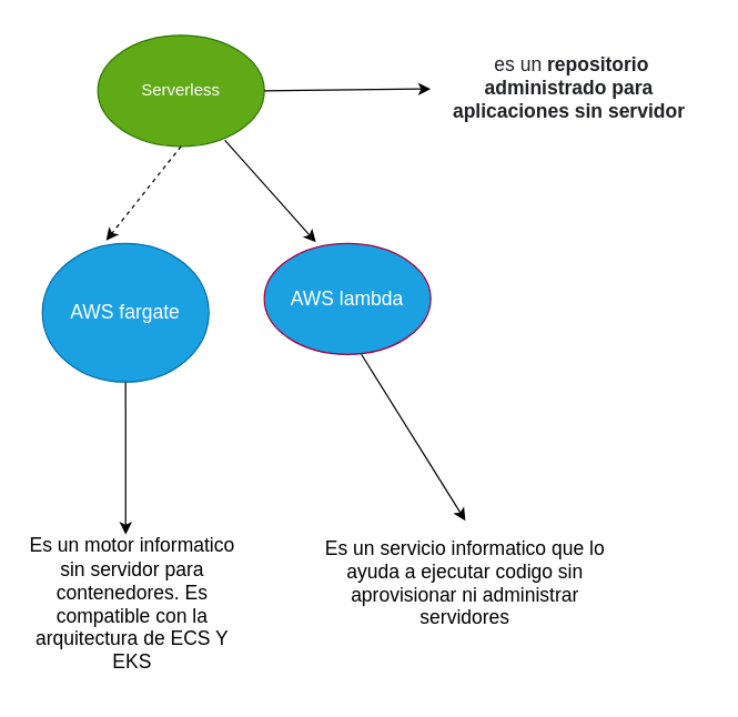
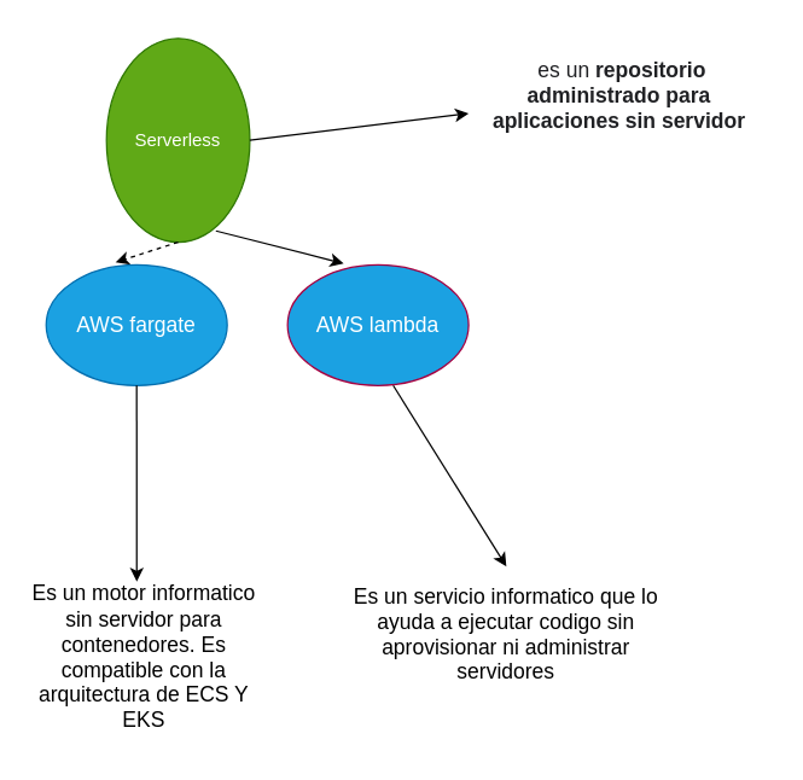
- <mxCell id="2" value="Serverless&lt;br&gt;" style="ellipse;whiteSpace=wrap;html=1;fillColor=#60a917;fontColor=#ffffff;strokeColor=#2D7600;" vertex="1" parent="1"><mxGeometry x="70" y="25" width="120" height="80" as="geometry" /></mxCell>
+ <mxCell id="2" value="Serverless&lt;br&gt;" style="ellipse;whiteSpace=wrap;html=1;fillColor=#60a917;fontColor=#ffffff;strokeColor=#2D7600;" vertex="1" parent="1"><mxGeometry x="70" y="25" width="95" height="135" as="geometry" /></mxCell>
- <mxCell id="6" value="AWS fargate" style="ellipse;whiteSpace=wrap;html=1;fontSize=14;fillColor=#1ba1e2;fontColor=#ffffff;strokeColor=#006EAF;" vertex="1" parent="1"><mxGeometry x="30" y="175" width="120" height="100" as="geometry" /></mxCell>
+ <mxCell id="6" value="AWS fargate" style="ellipse;whiteSpace=wrap;html=1;fontSize=14;fillColor=#1ba1e2;fontColor=#ffffff;strokeColor=#006EAF;" vertex="1" parent="1"><mxGeometry x="30" y="175" width="120" height="80" as="geometry" /></mxCell>
